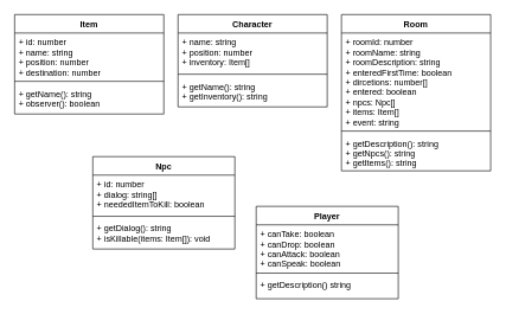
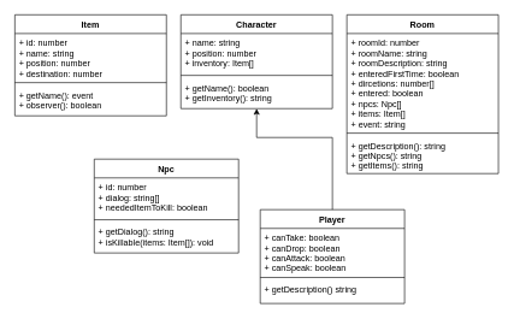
- <mxCell id="6" value="+ getName(): string&#10;+ getInventory(): string" style="text;strokeColor=none;fillColor=none;align=left;verticalAlign=top;spacingLeft=4;spacingRight=4;overflow=hidden;rotatable=0;points=[[0,0.5],[1,0.5]];portConstraint=eastwest;comic=0;jiggle=1;" vertex="1" parent="3"><mxGeometry y="88" width="210" height="42" as="geometry" /></mxCell>
+ <mxCell id="6" value="+ getName(): boolean&#10;+ getInventory(): string" style="text;strokeColor=none;fillColor=none;align=left;verticalAlign=top;spacingLeft=4;spacingRight=4;overflow=hidden;rotatable=0;points=[[0,0.5],[1,0.5]];portConstraint=eastwest;comic=0;jiggle=1;" vertex="1" parent="3"><mxGeometry y="88" width="210" height="42" as="geometry" /></mxCell>
- <mxCell id="23" value="+ getName(): string&#10;+ observer(): boolean" style="text;strokeColor=none;fillColor=none;align=left;verticalAlign=top;spacingLeft=4;spacingRight=4;overflow=hidden;rotatable=0;points=[[0,0.5],[1,0.5]];portConstraint=eastwest;comic=0;jiggle=1;" vertex="1" parent="20"><mxGeometry y="98" width="210" height="42" as="geometry" /></mxCell>
+ <mxCell id="23" value="+ getName(): event&#10;+ observer(): boolean" style="text;strokeColor=none;fillColor=none;align=left;verticalAlign=top;spacingLeft=4;spacingRight=4;overflow=hidden;rotatable=0;points=[[0,0.5],[1,0.5]];portConstraint=eastwest;comic=0;jiggle=1;" vertex="1" parent="20"><mxGeometry y="98" width="210" height="42" as="geometry" /></mxCell>
+ <mxCell id="15" value="" style="edgeStyle=orthogonalEdgeStyle;rounded=0;orthogonalLoop=1;jettySize=auto;html=1;entryX=0.5;entryY=1;entryDx=0;entryDy=0;comic=0;jiggle=1;" edge="1" parent="2" source="11" target="3"><mxGeometry relative="1" as="geometry"><mxPoint x="445" y="190" as="targetPoint" /><Array as="points"><mxPoint x="440.0" y="170" /><mxPoint x="335.0" y="170" /></Array></mxGeometry></mxCell>
